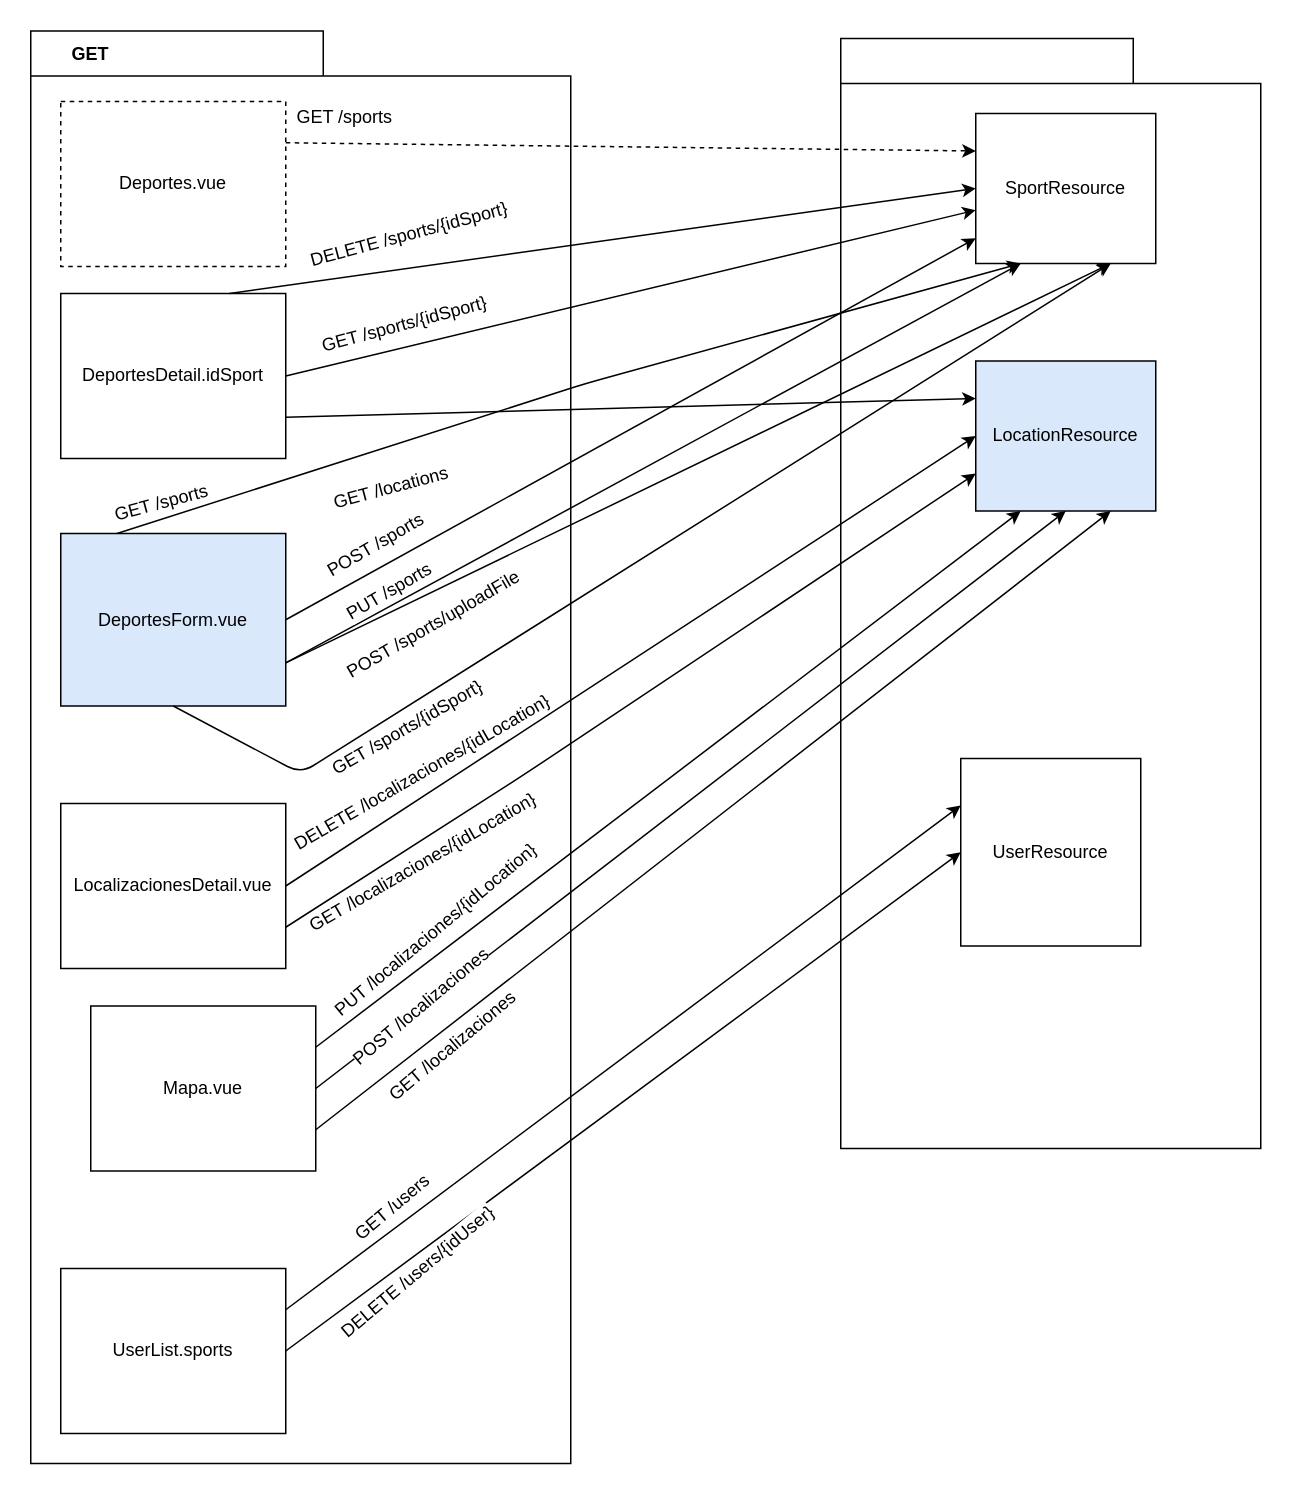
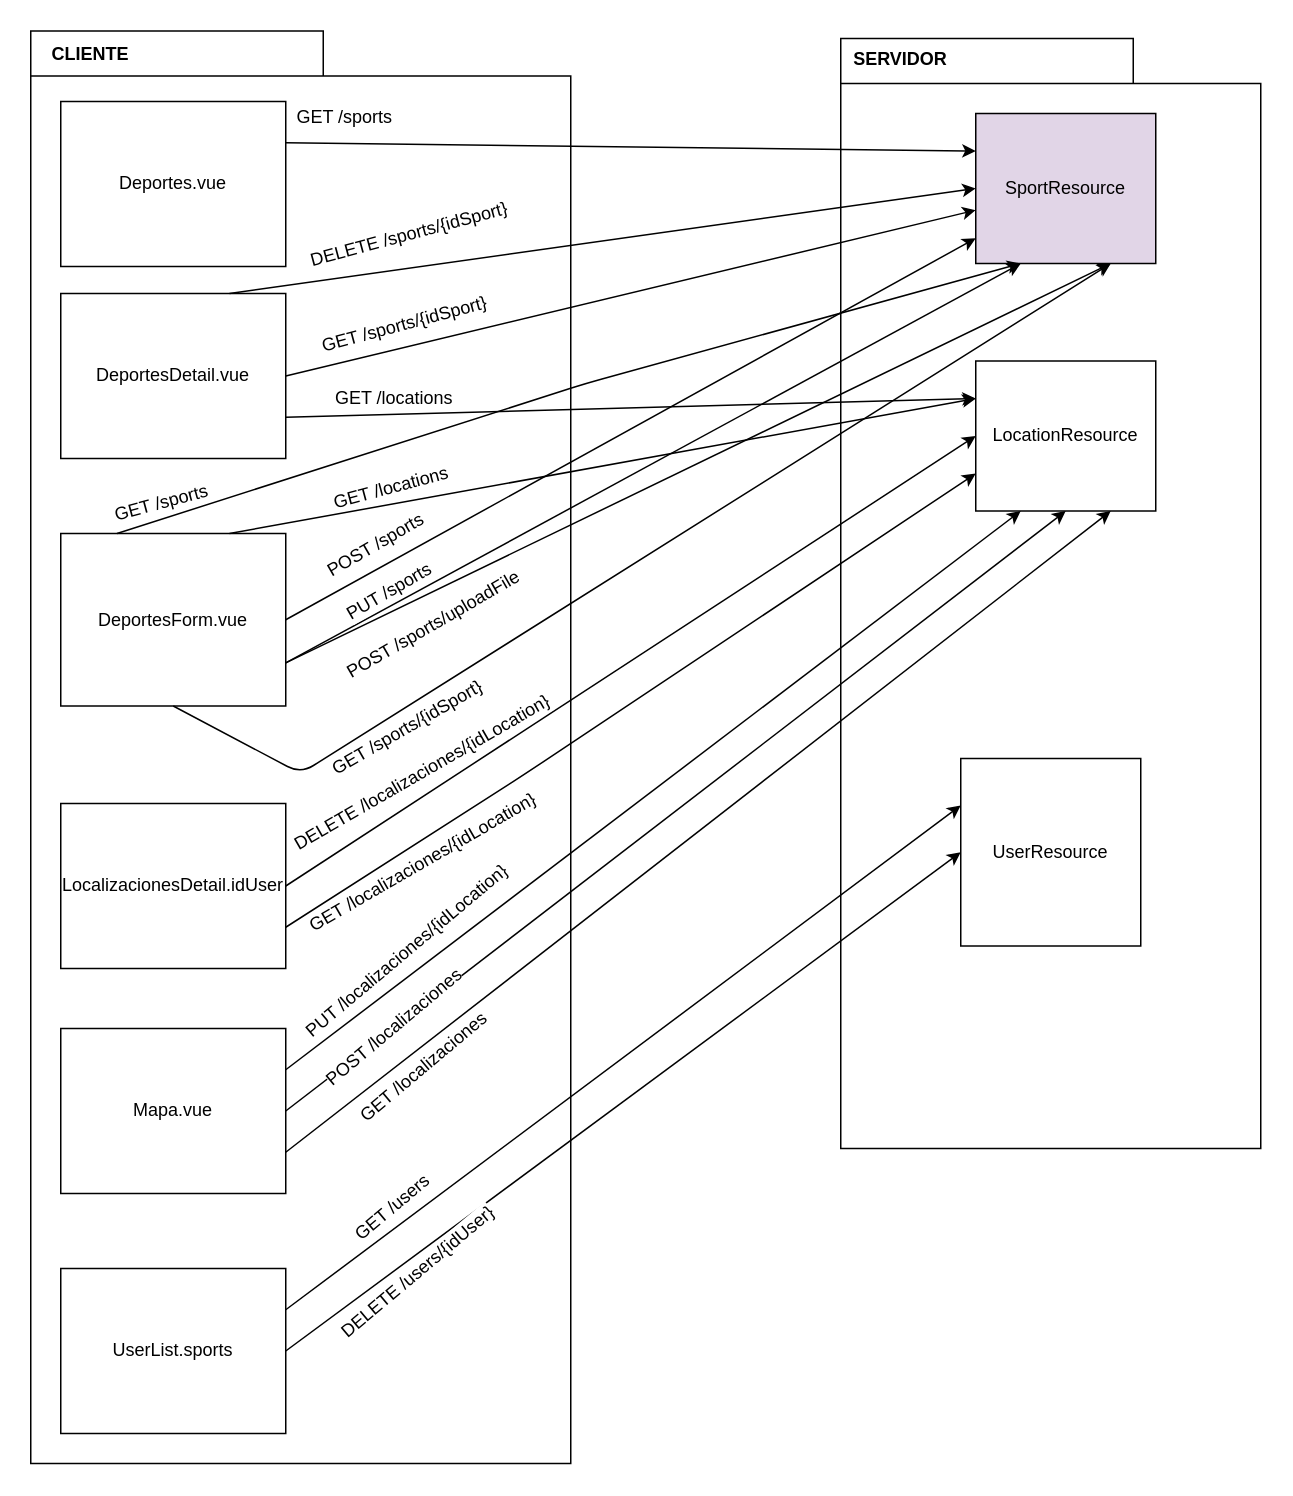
- <mxCell id="9" value="GET" style="text;align=center;fontStyle=1;verticalAlign=middle;spacingLeft=3;spacingRight=3;strokeColor=none;rotatable=0;points=[[0,0.5],[1,0.5]];portConstraint=eastwest;gradientColor=none;" vertex="1" parent="1"><mxGeometry y="22" width="80" height="26" as="geometry" x="20" /></mxCell>
+ <mxCell id="9" value="CLIENTE" style="text;align=center;fontStyle=1;verticalAlign=middle;spacingLeft=3;spacingRight=3;strokeColor=none;rotatable=0;points=[[0,0.5],[1,0.5]];portConstraint=eastwest;gradientColor=none;" vertex="1" parent="1"><mxGeometry y="22" width="80" height="26" as="geometry" x="20" /></mxCell>
+ <mxCell id="10" value="SERVIDOR" style="text;align=center;fontStyle=1;verticalAlign=middle;spacingLeft=3;spacingRight=3;strokeColor=none;rotatable=0;points=[[0,0.5],[1,0.5]];portConstraint=eastwest;gradientColor=none;" vertex="1" parent="1"><mxGeometry x="560" y="25" width="80" height="26" as="geometry" /></mxCell>
- <mxCell id="6" value="" style="endArrow=classic;html=1;exitX=1;exitY=0.25;exitDx=0;exitDy=0;entryX=0;entryY=0.25;entryDx=0;entryDy=0;dashed=1;" edge="1" parent="1" source="4" target="5"><mxGeometry width="50" height="50" relative="1" as="geometry"><mxPoint x="40" y="235" as="sourcePoint" /><mxPoint x="90" y="185" as="targetPoint" /></mxGeometry></mxCell>
+ <mxCell id="6" value="" style="endArrow=classic;html=1;exitX=1;exitY=0.25;exitDx=0;exitDy=0;entryX=0;entryY=0.25;entryDx=0;entryDy=0;" edge="1" parent="1" source="4" target="5"><mxGeometry width="50" height="50" relative="1" as="geometry"><mxPoint x="40" y="235" as="sourcePoint" /><mxPoint x="90" y="185" as="targetPoint" /></mxGeometry></mxCell>
- <mxCell id="4" value="Deportes.vue" style="rounded=0;whiteSpace=wrap;html=1;dashed=1;" vertex="1" parent="1"><mxGeometry x="40" y="67" width="150" height="110" as="geometry" /></mxCell>
+ <mxCell id="4" value="Deportes.vue" style="rounded=0;whiteSpace=wrap;html=1;" vertex="1" parent="1"><mxGeometry x="40" y="67" width="150" height="110" as="geometry" /></mxCell>
- <mxCell id="5" value="SportResource" style="rounded=0;whiteSpace=wrap;html=1;" vertex="1" parent="1"><mxGeometry x="650" y="75" width="120" height="100" as="geometry" /></mxCell>
+ <mxCell id="5" value="SportResource" style="rounded=0;whiteSpace=wrap;html=1;fillColor=#e1d5e7;" vertex="1" parent="1"><mxGeometry x="650" y="75" width="120" height="100" as="geometry" /></mxCell>
- <mxCell id="8" value="DeportesDetail.idSport" style="rounded=0;whiteSpace=wrap;html=1;" vertex="1" parent="1"><mxGeometry x="40" y="195" width="150" height="110" as="geometry" /></mxCell>
+ <mxCell id="8" value="DeportesDetail.vue" style="rounded=0;whiteSpace=wrap;html=1;" vertex="1" parent="1"><mxGeometry x="40" y="195" width="150" height="110" as="geometry" /></mxCell>
- <mxCell id="13" value="LocationResource" style="rounded=0;whiteSpace=wrap;html=1;fillColor=#dae8fc;" vertex="1" parent="1"><mxGeometry x="650" y="240" width="120" height="100" as="geometry" /></mxCell>
+ <mxCell id="13" value="LocationResource" style="rounded=0;whiteSpace=wrap;html=1;" vertex="1" parent="1"><mxGeometry x="650" y="240" width="120" height="100" as="geometry" /></mxCell>
+ <mxCell id="20" value="" style="endArrow=classic;html=1;exitX=0.75;exitY=0;exitDx=0;exitDy=0;entryX=0;entryY=0.25;entryDx=0;entryDy=0;" edge="1" parent="1" source="19" target="13"><mxGeometry width="50" height="50" relative="1" as="geometry"><mxPoint x="170" y="255" as="sourcePoint" /><mxPoint x="660" y="253" as="targetPoint" /></mxGeometry></mxCell>
+ <mxCell id="21" value="GET /locations" style="text;html=1;resizable=0;points=[];align=center;verticalAlign=middle;labelBackgroundColor=#ffffff;rotation=0;" vertex="1" connectable="0" parent="20"><mxGeometry x="-0.91" y="-1" relative="1" as="geometry"><mxPoint x="86" y="-87" as="offset" /></mxGeometry></mxCell>
- <mxCell id="19" value="DeportesForm.vue" style="rounded=0;whiteSpace=wrap;html=1;fillColor=#dae8fc;" vertex="1" parent="1"><mxGeometry x="40" y="355" width="150" height="115" as="geometry" /></mxCell>
+ <mxCell id="19" value="DeportesForm.vue" style="rounded=0;whiteSpace=wrap;html=1;" vertex="1" parent="1"><mxGeometry x="40" y="355" width="150" height="115" as="geometry" /></mxCell>
- <mxCell id="32" value="LocalizacionesDetail.vue" style="rounded=0;whiteSpace=wrap;html=1;" vertex="1" parent="1"><mxGeometry x="40" y="535" width="150" height="110" as="geometry" /></mxCell>
+ <mxCell id="32" value="LocalizacionesDetail.idUser" style="rounded=0;whiteSpace=wrap;html=1;" vertex="1" parent="1"><mxGeometry x="40" y="535" width="150" height="110" as="geometry" /></mxCell>
- <mxCell id="37" value="Mapa.vue" style="rounded=0;whiteSpace=wrap;html=1;" vertex="1" parent="1"><mxGeometry x="60" y="670" width="150" height="110" as="geometry" /></mxCell>
+ <mxCell id="37" value="Mapa.vue" style="rounded=0;whiteSpace=wrap;html=1;" vertex="1" parent="1"><mxGeometry x="40" y="685" width="150" height="110" as="geometry" /></mxCell>
